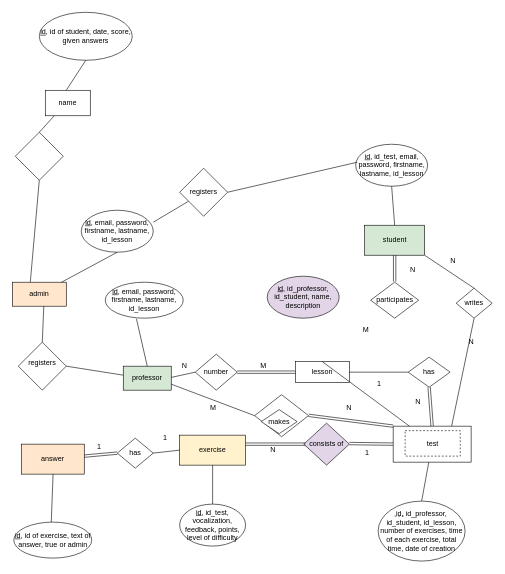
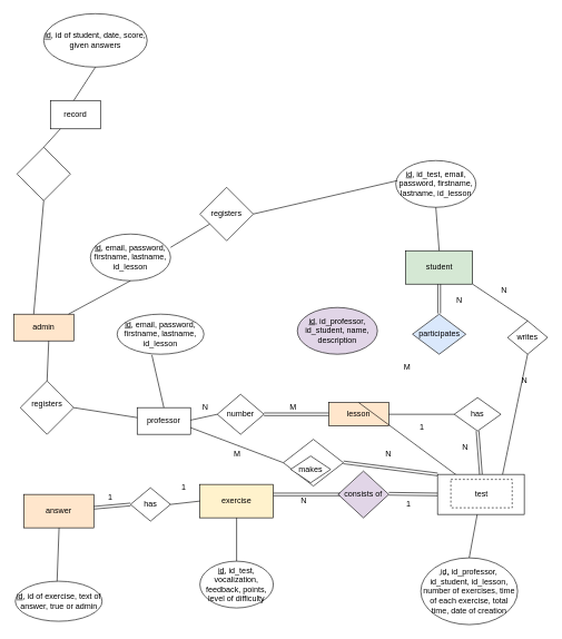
- <mxCell id="61" value="name" style="rounded=0;whiteSpace=wrap;html=1;" parent="1" vertex="1"><mxGeometry x="75" y="150" width="75" height="42.5" as="geometry" /></mxCell>
+ <mxCell id="61" value="record" style="rounded=0;whiteSpace=wrap;html=1;" parent="1" vertex="1"><mxGeometry x="75" y="150" width="75" height="42.5" as="geometry" /></mxCell>
- <mxCell id="43" value="participates" style="rhombus;whiteSpace=wrap;html=1;" parent="1" vertex="1"><mxGeometry x="617.5" y="470" width="80" height="60" as="geometry" /></mxCell>
+ <mxCell id="43" value="participates" style="rhombus;whiteSpace=wrap;html=1;fillColor=#dae8fc;" parent="1" vertex="1"><mxGeometry x="617.5" y="470" width="80" height="60" as="geometry" /></mxCell>
- <mxCell id="11" value="lesson" style="rounded=0;whiteSpace=wrap;html=1;" parent="1" vertex="1"><mxGeometry x="492" y="602.5" width="90" height="35" as="geometry" /></mxCell>
+ <mxCell id="11" value="lesson" style="rounded=0;whiteSpace=wrap;html=1;fillColor=#ffe6cc;" parent="1" vertex="1"><mxGeometry x="492" y="602.5" width="90" height="35" as="geometry" /></mxCell>
- <mxCell id="5" value="professor" style="rounded=0;whiteSpace=wrap;html=1;fillColor=#d5e8d4;" parent="1" vertex="1"><mxGeometry x="205" y="610" width="80" height="40" as="geometry" /></mxCell>
+ <mxCell id="5" value="professor" style="rounded=0;whiteSpace=wrap;html=1;" parent="1" vertex="1"><mxGeometry x="205" y="610" width="80" height="40" as="geometry" /></mxCell>
